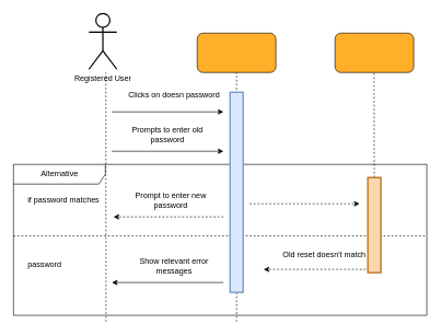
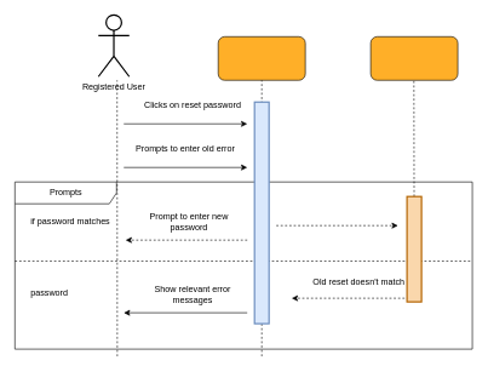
- <mxCell id="17" value="&lt;span style=&quot;background-color: rgb(255 , 255 , 255) ; font-size: 12px&quot;&gt;Clicks on doesn password&lt;/span&gt;" style="text;html=1;strokeColor=none;fillColor=none;align=center;verticalAlign=middle;whiteSpace=wrap;rounded=0;fontSize=12;" vertex="1" parent="1"><mxGeometry x="190" y="130" width="150" height="30" as="geometry" /></mxCell>
+ <mxCell id="17" value="&lt;span style=&quot;background-color: rgb(255 , 255 , 255) ; font-size: 12px&quot;&gt;Clicks on reset password&lt;/span&gt;" style="text;html=1;strokeColor=none;fillColor=none;align=center;verticalAlign=middle;whiteSpace=wrap;rounded=0;fontSize=12;" vertex="1" parent="1"><mxGeometry x="190" y="130" width="150" height="30" as="geometry" /></mxCell>
- <mxCell id="19" value="&lt;span style=&quot;background-color: rgb(255 , 255 , 255)&quot;&gt;Prompts to enter old password&lt;/span&gt;" style="text;html=1;strokeColor=none;fillColor=none;align=center;verticalAlign=middle;whiteSpace=wrap;rounded=0;fontSize=12;" vertex="1" parent="1"><mxGeometry x="180" y="190" width="150" height="30" as="geometry" /></mxCell>
+ <mxCell id="19" value="&lt;span style=&quot;background-color: rgb(255 , 255 , 255)&quot;&gt;Prompts to enter old error&lt;/span&gt;" style="text;html=1;strokeColor=none;fillColor=none;align=center;verticalAlign=middle;whiteSpace=wrap;rounded=0;fontSize=12;" vertex="1" parent="1"><mxGeometry x="180" y="190" width="150" height="30" as="geometry" /></mxCell>
- <mxCell id="2" value="Alternative" style="shape=umlFrame;tabWidth=110;tabHeight=30;tabPosition=left;html=1;boundedLbl=1;labelInHeader=1;width=140;height=30;fillColor=none;fontSize=12;strokeWidth=1;" vertex="1" parent="1"><mxGeometry x="20" y="250" width="630" height="230" as="geometry" /></mxCell>
+ <mxCell id="2" value="Prompts" style="shape=umlFrame;tabWidth=110;tabHeight=30;tabPosition=left;html=1;boundedLbl=1;labelInHeader=1;width=140;height=30;fillColor=none;fontSize=12;strokeWidth=1;" vertex="1" parent="1"><mxGeometry x="20" y="250" width="630" height="230" as="geometry" /></mxCell>
